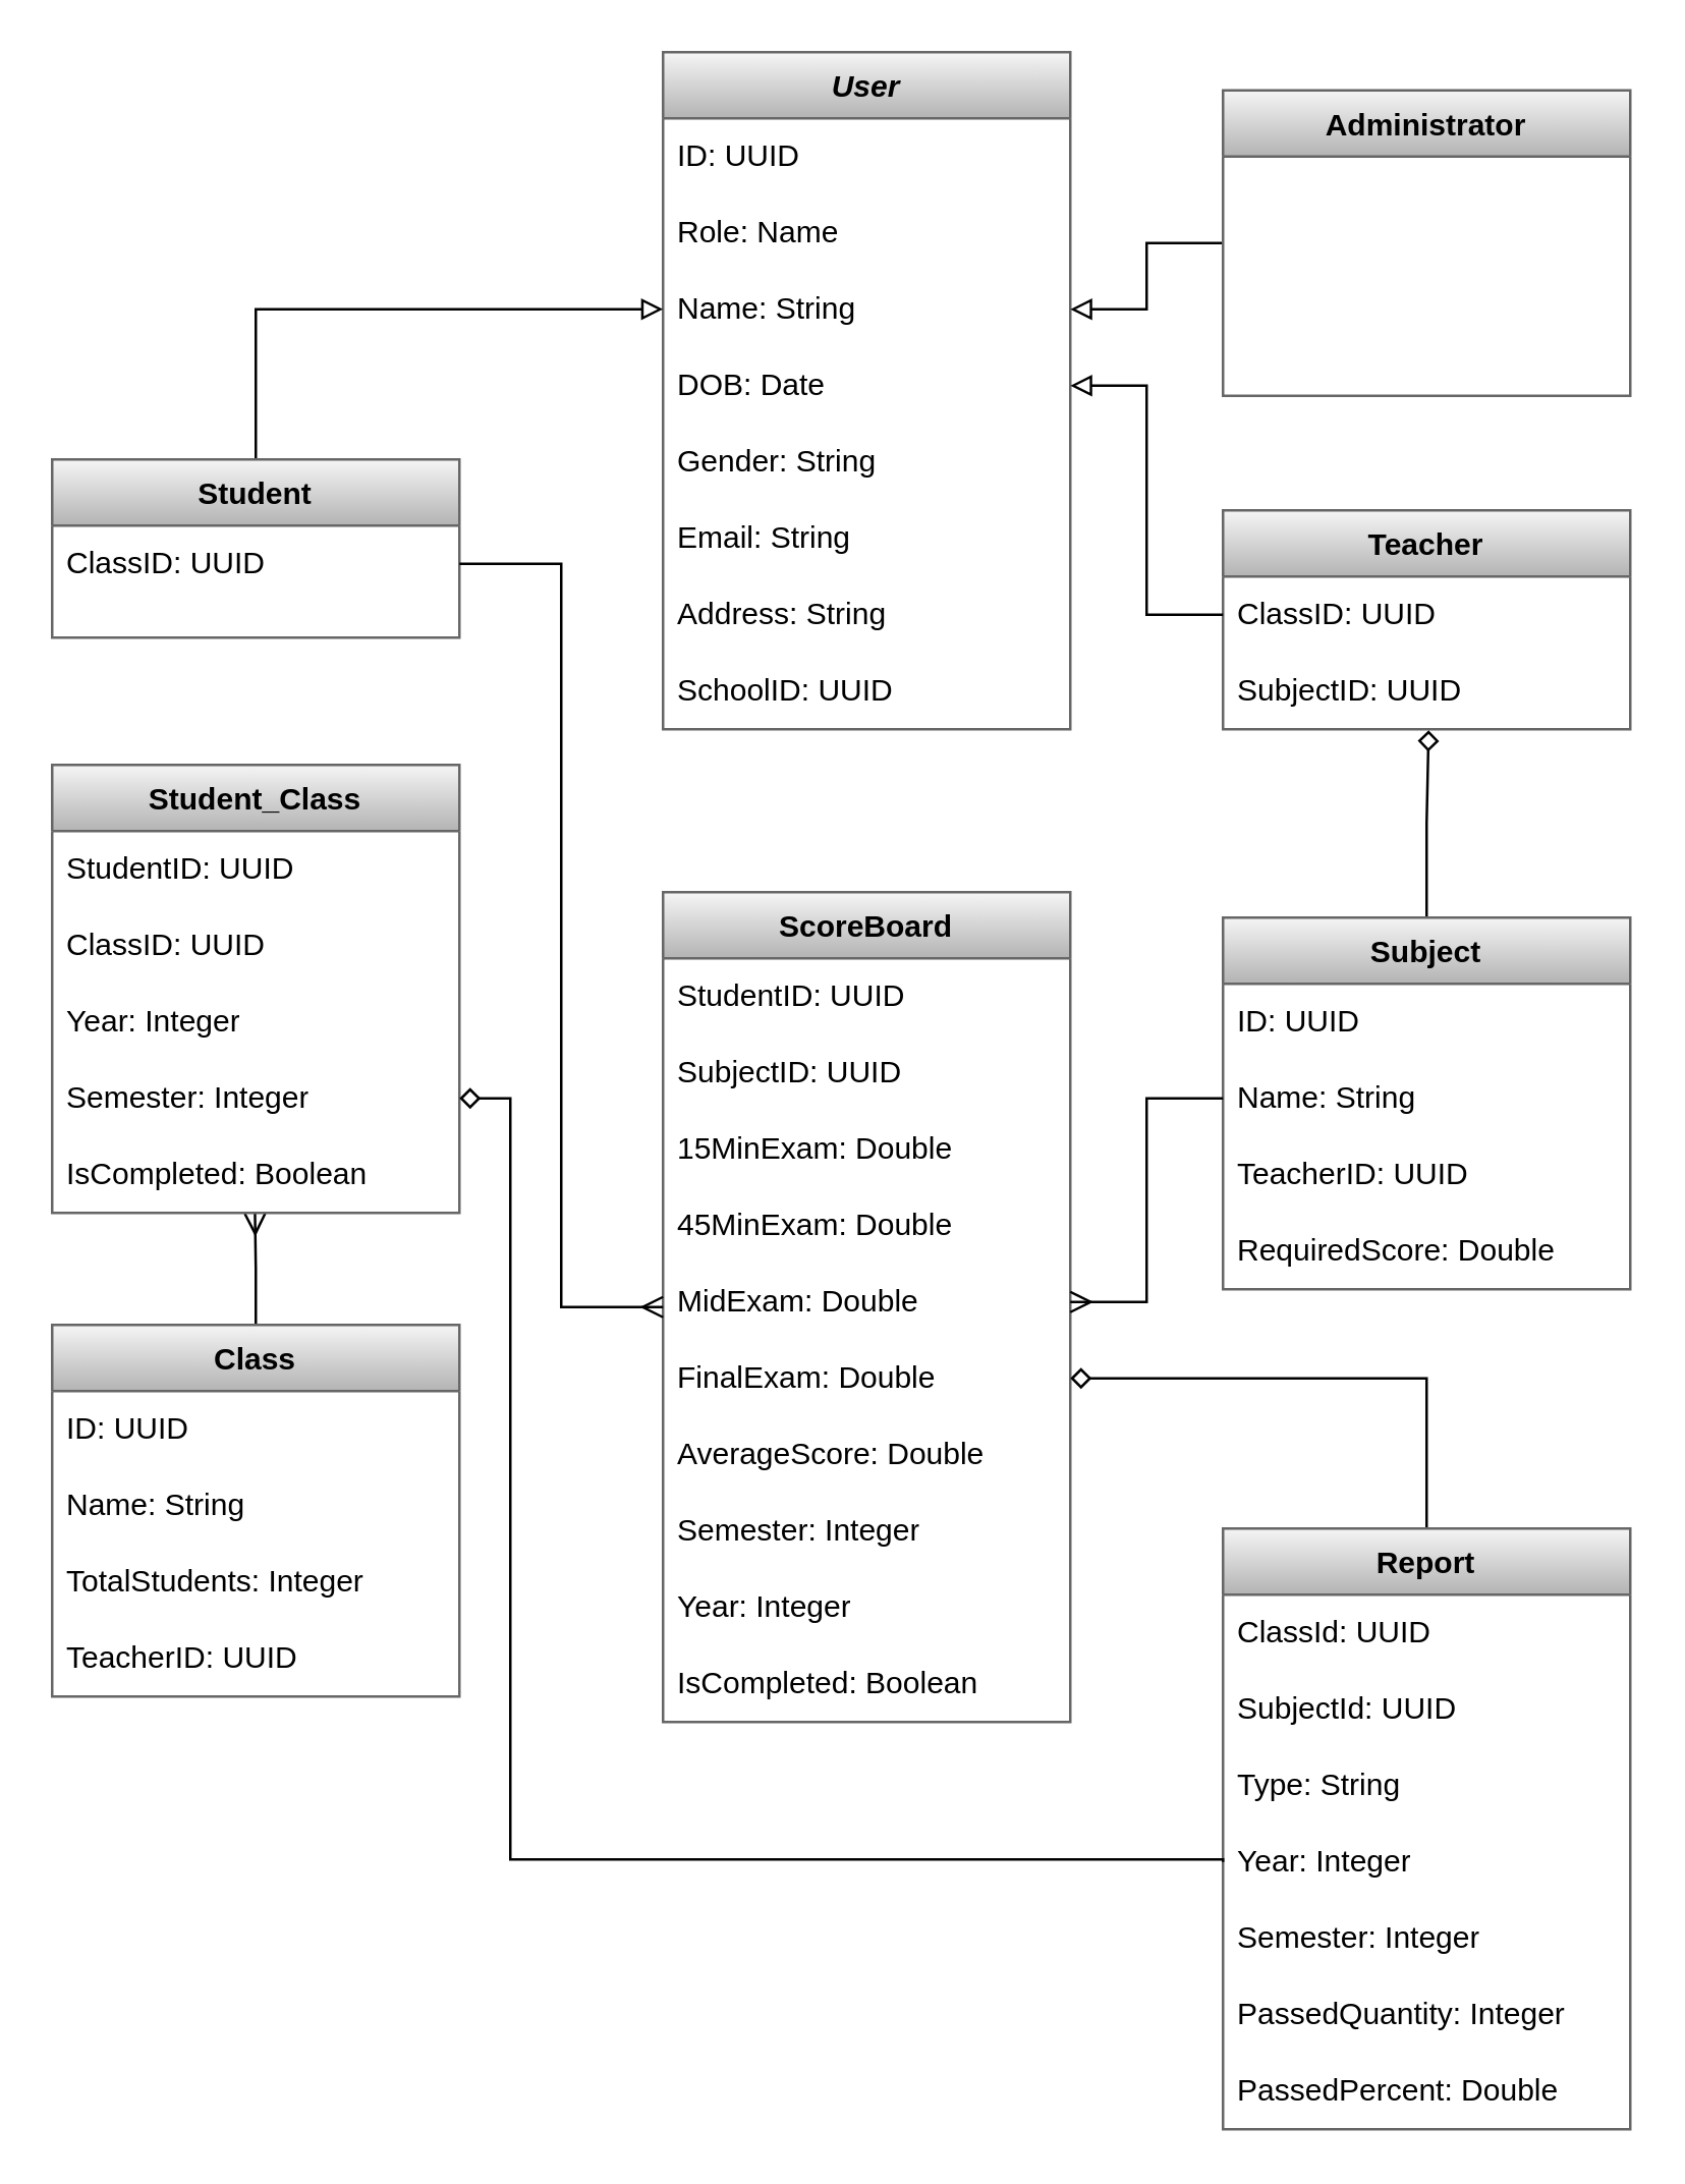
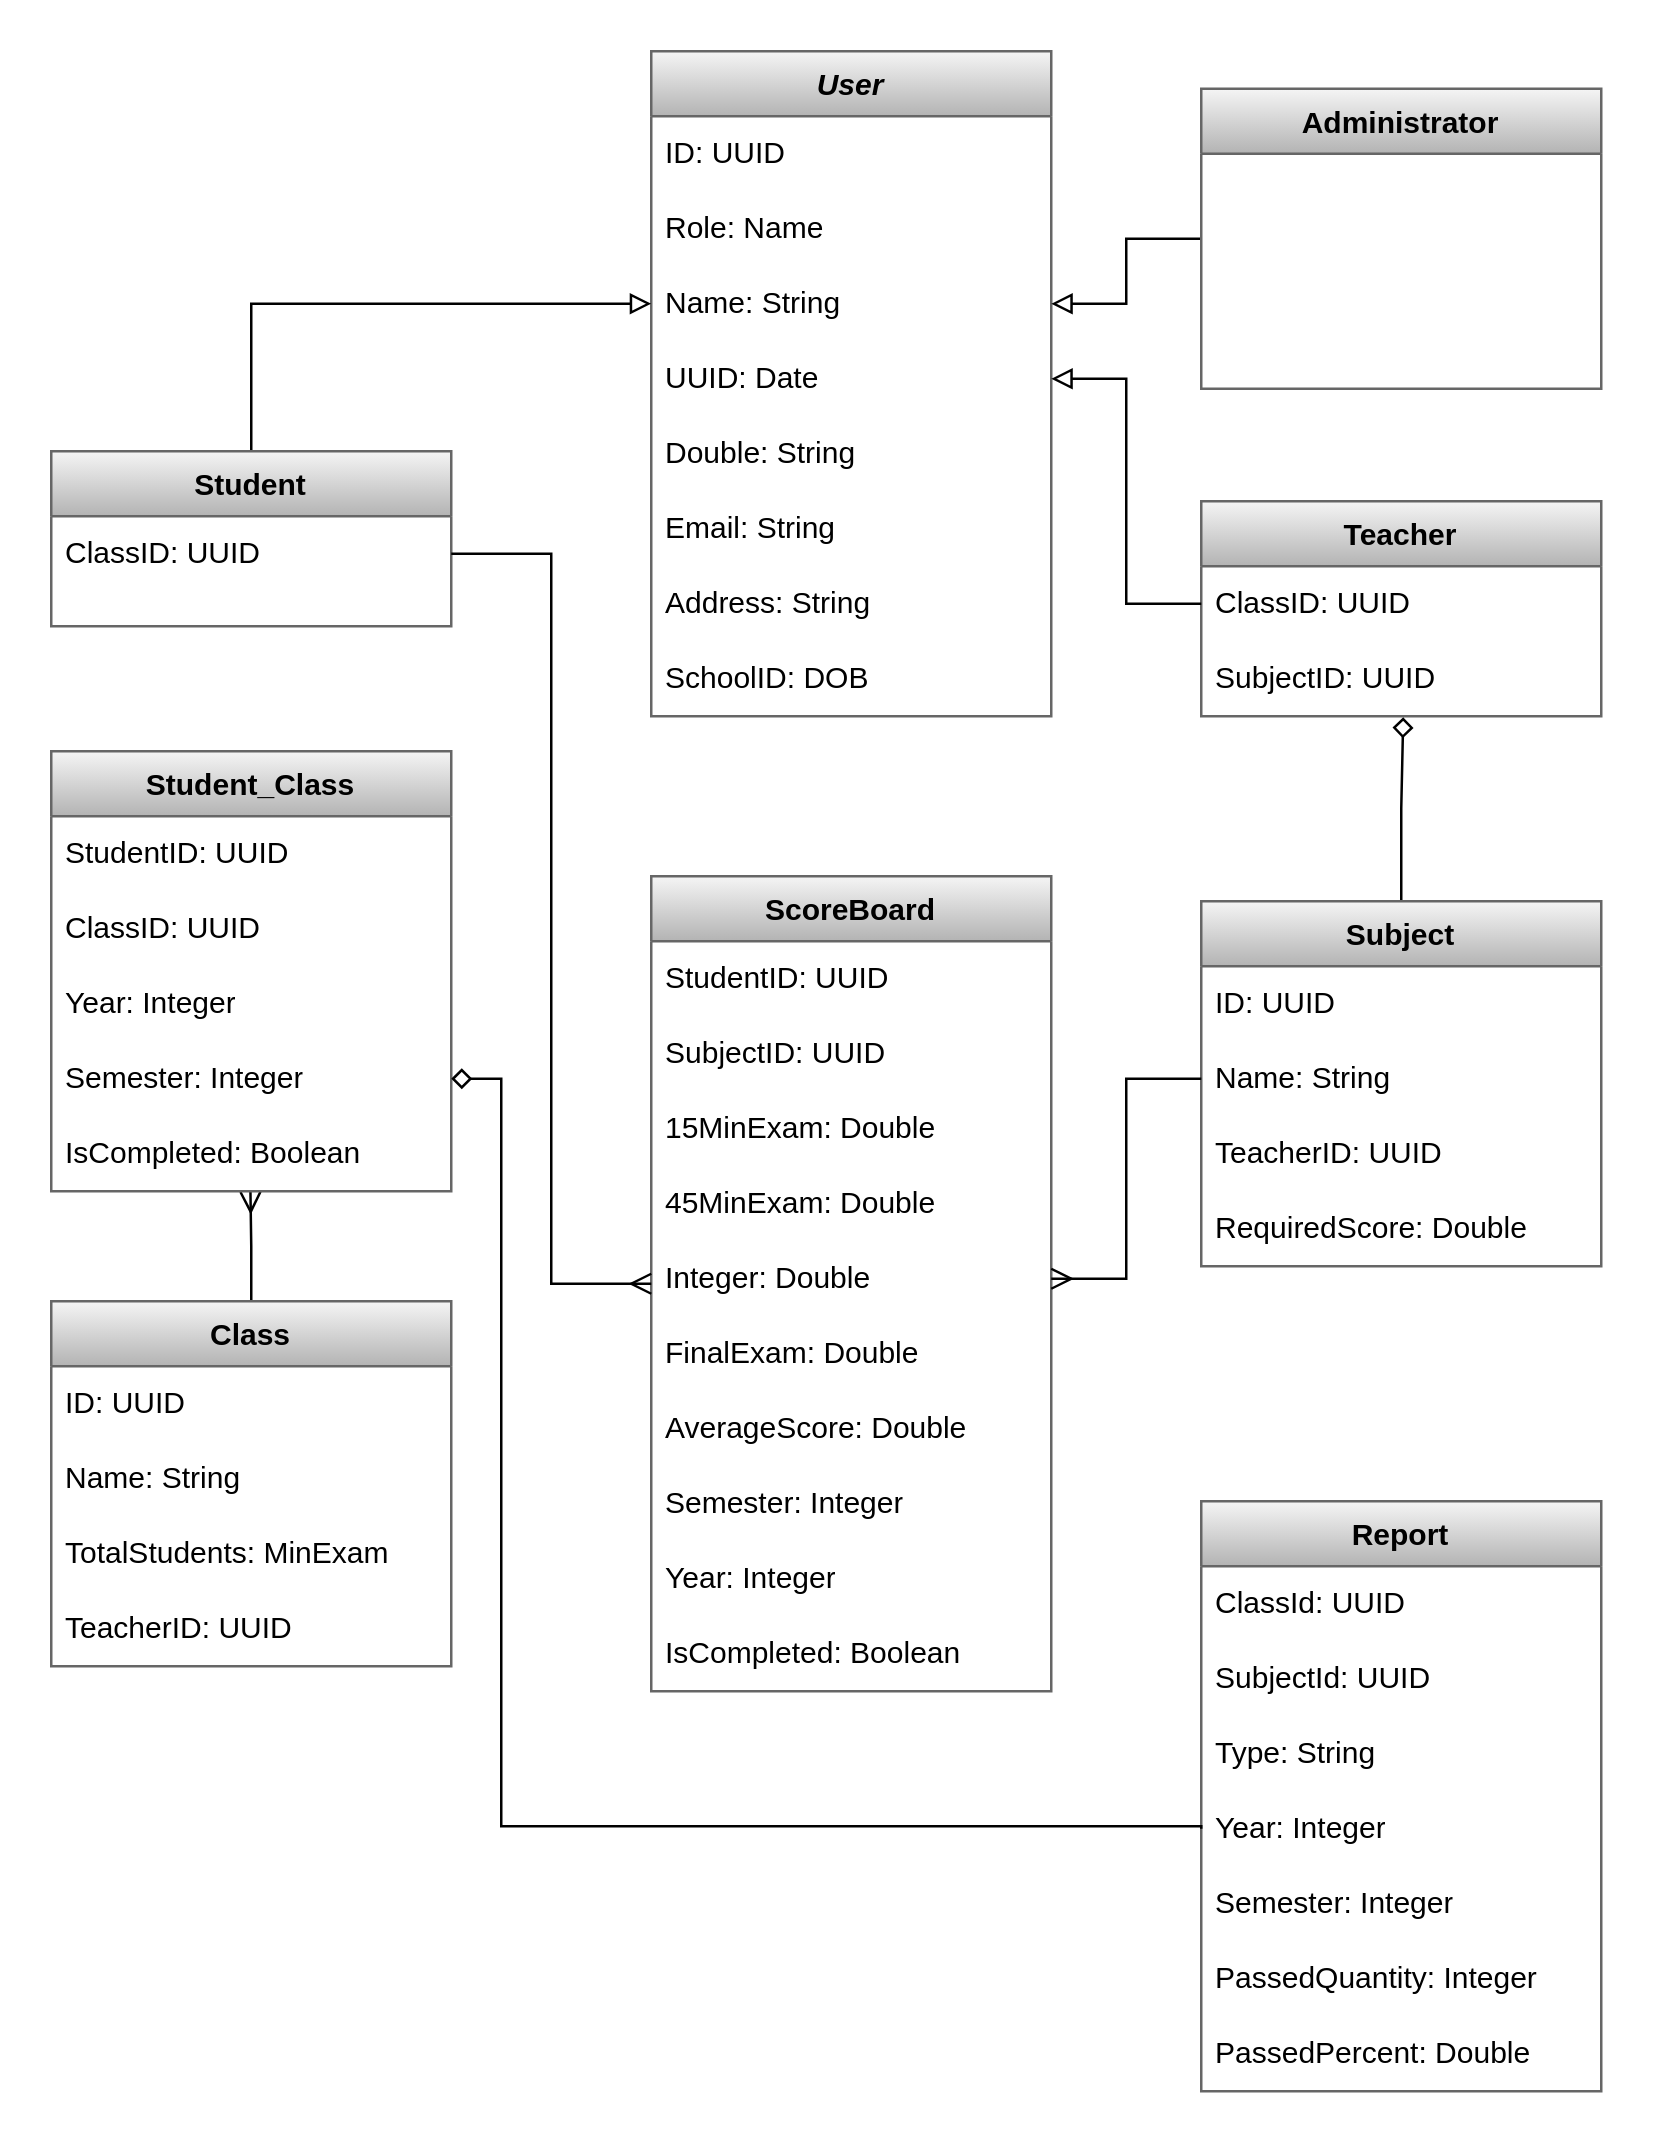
- <mxCell id="6" value="DOB: Date" style="text;strokeColor=none;fillColor=none;align=left;verticalAlign=middle;spacingLeft=4;spacingRight=4;overflow=hidden;points=[[0,0.5],[1,0.5]];portConstraint=eastwest;rotatable=0;whiteSpace=wrap;html=1;" parent="2" vertex="1"><mxGeometry y="116" width="160" height="30" as="geometry" /></mxCell>
+ <mxCell id="6" value="UUID: Date" style="text;strokeColor=none;fillColor=none;align=left;verticalAlign=middle;spacingLeft=4;spacingRight=4;overflow=hidden;points=[[0,0.5],[1,0.5]];portConstraint=eastwest;rotatable=0;whiteSpace=wrap;html=1;" parent="2" vertex="1"><mxGeometry y="116" width="160" height="30" as="geometry" /></mxCell>
- <mxCell id="7" value="Gender: String" style="text;strokeColor=none;fillColor=none;align=left;verticalAlign=middle;spacingLeft=4;spacingRight=4;overflow=hidden;points=[[0,0.5],[1,0.5]];portConstraint=eastwest;rotatable=0;whiteSpace=wrap;html=1;" parent="2" vertex="1"><mxGeometry y="146" width="160" height="30" as="geometry" /></mxCell>
+ <mxCell id="7" value="Double: String" style="text;strokeColor=none;fillColor=none;align=left;verticalAlign=middle;spacingLeft=4;spacingRight=4;overflow=hidden;points=[[0,0.5],[1,0.5]];portConstraint=eastwest;rotatable=0;whiteSpace=wrap;html=1;" parent="2" vertex="1"><mxGeometry y="146" width="160" height="30" as="geometry" /></mxCell>
- <mxCell id="10" value="SchoolID: UUID" style="text;strokeColor=none;fillColor=none;align=left;verticalAlign=middle;spacingLeft=4;spacingRight=4;overflow=hidden;points=[[0,0.5],[1,0.5]];portConstraint=eastwest;rotatable=0;whiteSpace=wrap;html=1;" parent="2" vertex="1"><mxGeometry y="236" width="160" height="30" as="geometry" /></mxCell>
+ <mxCell id="10" value="SchoolID: DOB" style="text;strokeColor=none;fillColor=none;align=left;verticalAlign=middle;spacingLeft=4;spacingRight=4;overflow=hidden;points=[[0,0.5],[1,0.5]];portConstraint=eastwest;rotatable=0;whiteSpace=wrap;html=1;" parent="2" vertex="1"><mxGeometry y="236" width="160" height="30" as="geometry" /></mxCell>
- <mxCell id="36" value="MidExam: Double" style="text;strokeColor=none;fillColor=none;align=left;verticalAlign=middle;spacingLeft=4;spacingRight=4;overflow=hidden;points=[[0,0.5],[1,0.5]];portConstraint=eastwest;rotatable=0;whiteSpace=wrap;html=1;" parent="31" vertex="1"><mxGeometry y="146" width="160" height="30" as="geometry" /></mxCell>
+ <mxCell id="36" value="Integer: Double" style="text;strokeColor=none;fillColor=none;align=left;verticalAlign=middle;spacingLeft=4;spacingRight=4;overflow=hidden;points=[[0,0.5],[1,0.5]];portConstraint=eastwest;rotatable=0;whiteSpace=wrap;html=1;" parent="31" vertex="1"><mxGeometry y="146" width="160" height="30" as="geometry" /></mxCell>
- <mxCell id="51" style="edgeStyle=orthogonalEdgeStyle;rounded=0;orthogonalLoop=1;jettySize=auto;html=1;exitX=0.5;exitY=0;exitDx=0;exitDy=0;entryX=1;entryY=0.5;entryDx=0;entryDy=0;endArrow=diamond;endFill=0;" edge="1" parent="1" source="52" target="37"><mxGeometry relative="1" as="geometry" /></mxCell>
- <mxCell id="23" value="TotalStudents: Integer" style="text;strokeColor=none;fillColor=none;align=left;verticalAlign=middle;spacingLeft=4;spacingRight=4;overflow=hidden;points=[[0,0.5],[1,0.5]];portConstraint=eastwest;rotatable=0;whiteSpace=wrap;html=1;" parent="20" vertex="1"><mxGeometry y="86" width="160" height="30" as="geometry" /></mxCell>
+ <mxCell id="23" value="TotalStudents: MinExam" style="text;strokeColor=none;fillColor=none;align=left;verticalAlign=middle;spacingLeft=4;spacingRight=4;overflow=hidden;points=[[0,0.5],[1,0.5]];portConstraint=eastwest;rotatable=0;whiteSpace=wrap;html=1;" parent="20" vertex="1"><mxGeometry y="86" width="160" height="30" as="geometry" /></mxCell>
